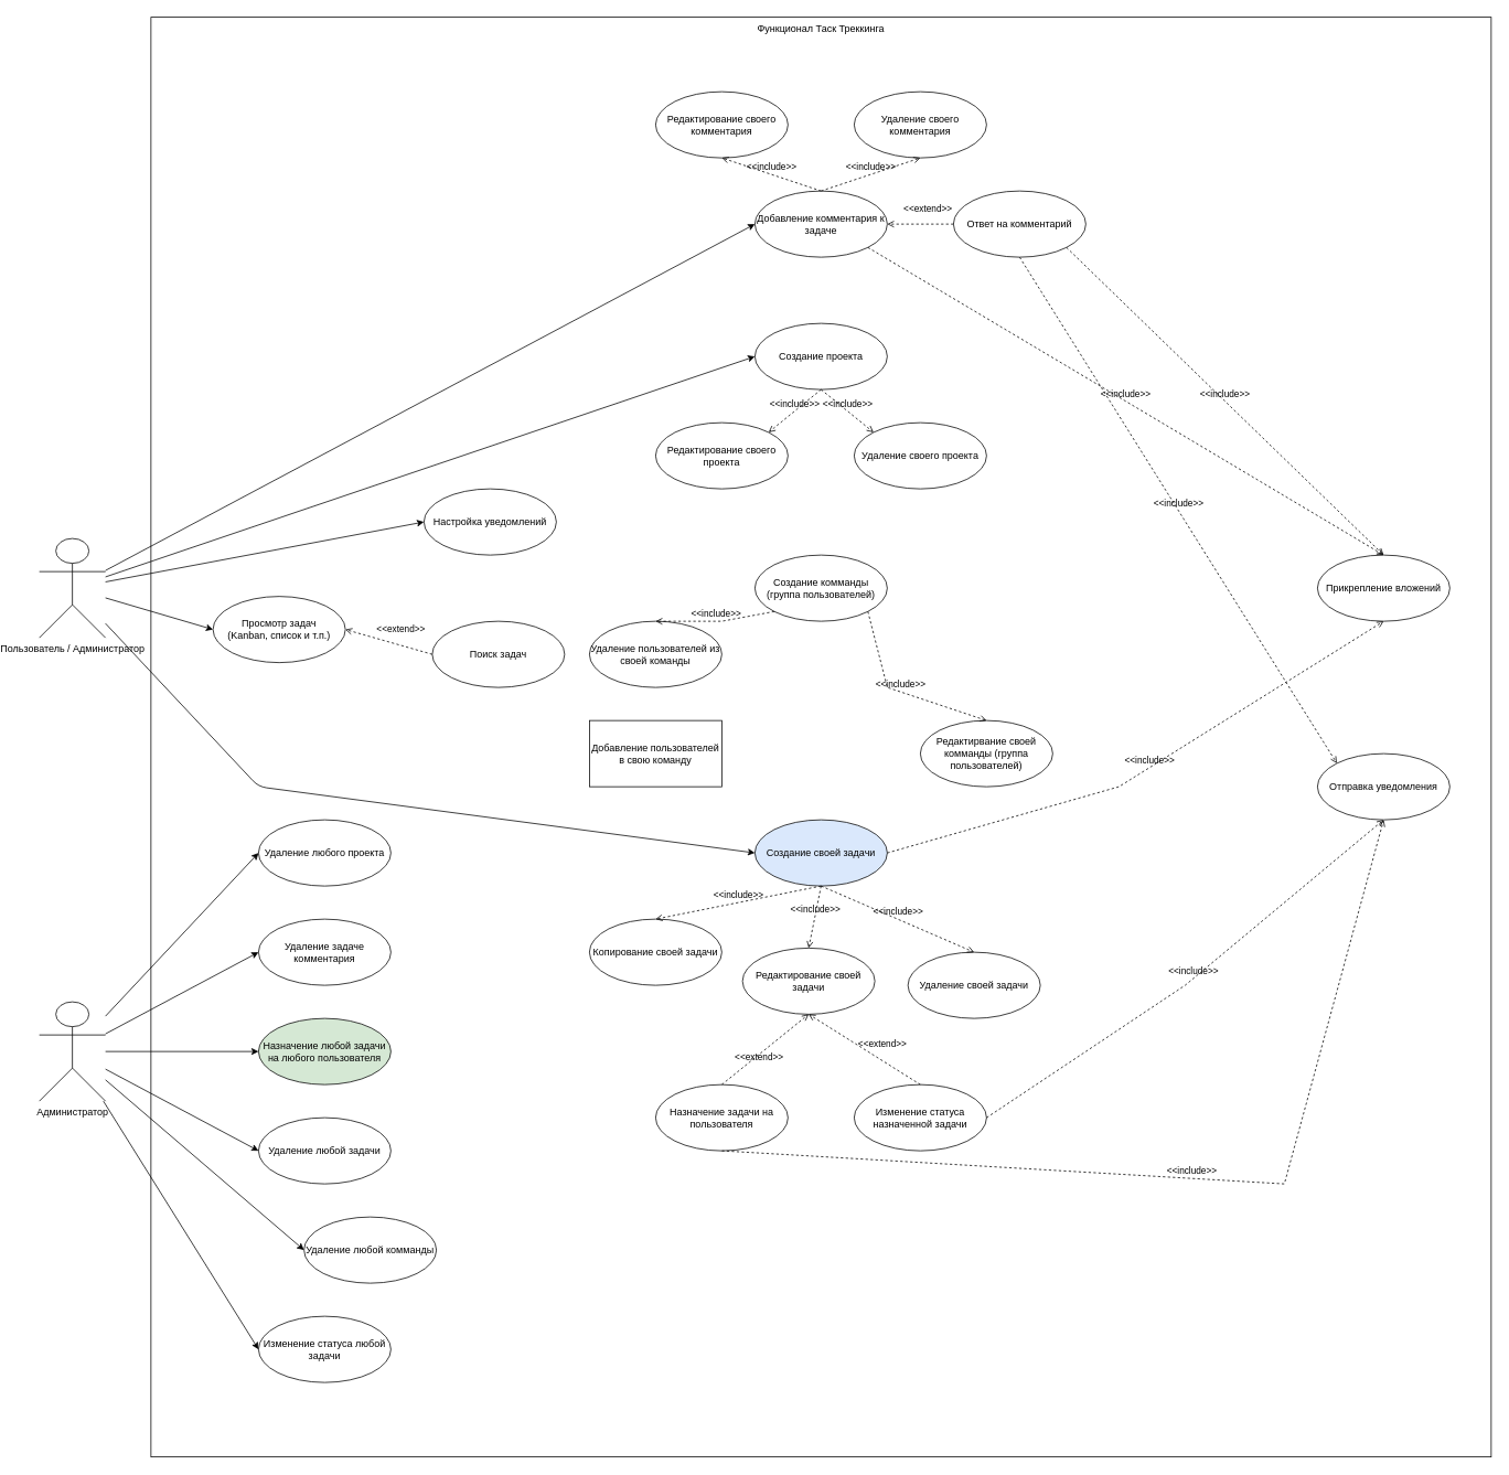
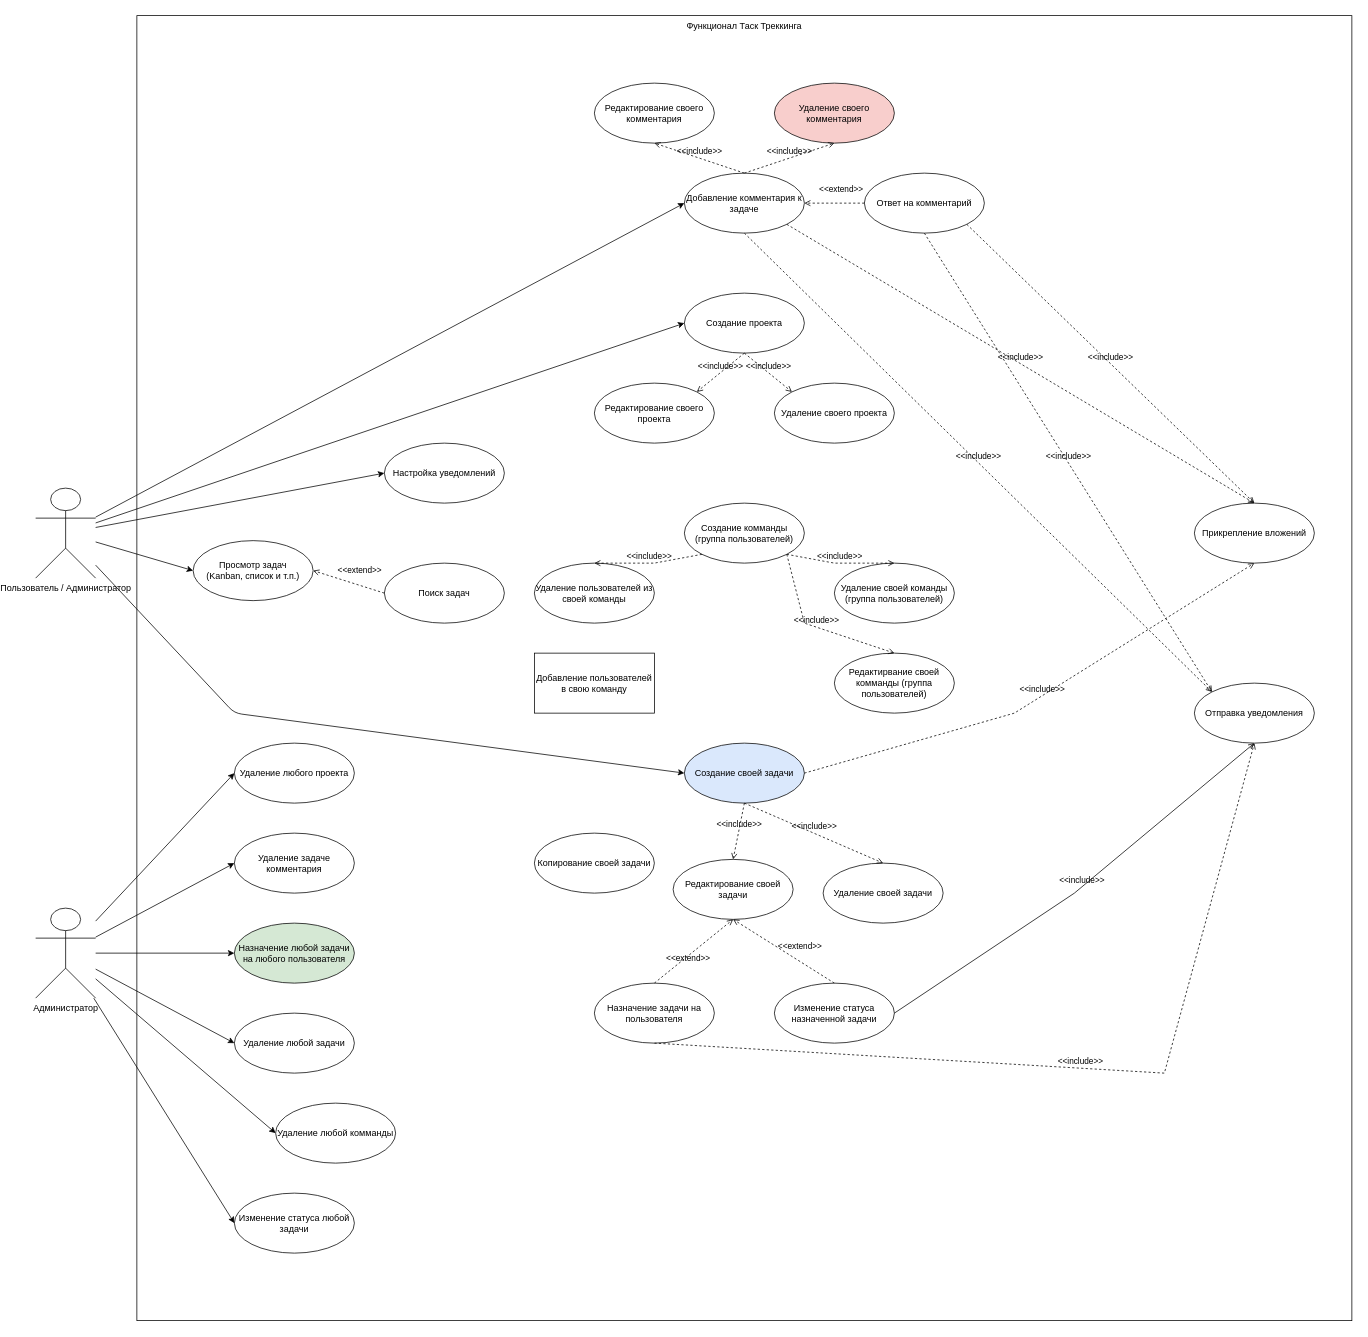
- <mxCell id="20" value="Удаление своего комментария" style="ellipse;whiteSpace=wrap;html=1;" vertex="1" parent="1"><mxGeometry x="1005" y="110" width="160" height="80" as="geometry" /></mxCell>
+ <mxCell id="20" value="Удаление своего комментария" style="ellipse;whiteSpace=wrap;html=1;fillColor=#f8cecc;" vertex="1" parent="1"><mxGeometry x="1005" y="110" width="160" height="80" as="geometry" /></mxCell>
+ <mxCell id="51" value="&amp;lt;&amp;lt;include&amp;gt;&amp;gt;" style="html=1;verticalAlign=bottom;labelBackgroundColor=none;endArrow=open;endFill=0;dashed=1;rounded=0;entryX=0;entryY=0;entryDx=0;entryDy=0;exitX=0.5;exitY=1;exitDx=0;exitDy=0;" edge="1" parent="1" source="18" target="22"><mxGeometry x="0.001" width="160" relative="1" as="geometry"><mxPoint x="1031.569" y="308.284" as="sourcePoint" /><mxPoint x="1655" y="680" as="targetPoint" /><Array as="points" /><mxPoint as="offset" /></mxGeometry></mxCell>
+ <mxCell id="33" value="&amp;lt;&amp;lt;include&amp;gt;&amp;gt;" style="html=1;verticalAlign=bottom;labelBackgroundColor=none;endArrow=open;endFill=0;dashed=1;rounded=0;entryX=0.5;entryY=0;entryDx=0;entryDy=0;exitX=1;exitY=1;exitDx=0;exitDy=0;" edge="1" parent="1" source="25" target="29"><mxGeometry width="160" relative="1" as="geometry"><mxPoint x="975" y="760" as="sourcePoint" /><mxPoint x="935" y="800" as="targetPoint" /><Array as="points"><mxPoint x="1085" y="750" /></Array></mxGeometry></mxCell>
- <mxCell id="16" value="Поиск задач" style="ellipse;whiteSpace=wrap;html=1;" vertex="1" parent="1"><mxGeometry x="495" y="750" width="160" height="80" as="geometry" /></mxCell>
+ <mxCell id="16" value="Поиск задач" style="ellipse;whiteSpace=wrap;html=1;" vertex="1" parent="1"><mxGeometry x="485" y="750" width="160" height="80" as="geometry" /></mxCell>
+ <mxCell id="29" value="Удаление своей команды (группа пользователей)" style="ellipse;whiteSpace=wrap;html=1;" vertex="1" parent="1"><mxGeometry x="1085" y="750" width="160" height="80" as="geometry" /></mxCell>
- <mxCell id="40" value="&amp;lt;&amp;lt;include&amp;gt;&amp;gt;" style="html=1;verticalAlign=bottom;labelBackgroundColor=none;endArrow=open;endFill=0;dashed=1;rounded=0;exitX=0.5;exitY=1;exitDx=0;exitDy=0;entryX=0.5;entryY=0;entryDx=0;entryDy=0;" edge="1" parent="1" source="9" target="10"><mxGeometry width="160" relative="1" as="geometry"><mxPoint x="975" y="1080" as="sourcePoint" /><mxPoint x="1175" y="1155" as="targetPoint" /><Array as="points" /></mxGeometry></mxCell>
- <mxCell id="49" value="&amp;lt;&amp;lt;include&amp;gt;&amp;gt;" style="html=1;verticalAlign=bottom;labelBackgroundColor=none;endArrow=open;endFill=0;dashed=1;rounded=0;entryX=0.5;entryY=1;entryDx=0;entryDy=0;exitX=1;exitY=0.5;exitDx=0;exitDy=0;" edge="1" parent="1" source="14" target="22"><mxGeometry x="0.001" width="160" relative="1" as="geometry"><mxPoint x="1055" y="1040" as="sourcePoint" /><mxPoint x="1655" y="760" as="targetPoint" /><Array as="points"><mxPoint x="1405" y="1190" /></Array><mxPoint as="offset" /></mxGeometry></mxCell>
+ <mxCell id="49" value="&amp;lt;&amp;lt;include&amp;gt;&amp;gt;" style="html=1;verticalAlign=bottom;labelBackgroundColor=none;endArrow=open;endFill=0;dashed=0;rounded=0;entryX=0.5;entryY=1;entryDx=0;entryDy=0;exitX=1;exitY=0.5;exitDx=0;exitDy=0;" edge="1" parent="1" source="14" target="22"><mxGeometry x="0.001" width="160" relative="1" as="geometry"><mxPoint x="1055" y="1040" as="sourcePoint" /><mxPoint x="1655" y="760" as="targetPoint" /><Array as="points"><mxPoint x="1405" y="1190" /></Array><mxPoint as="offset" /></mxGeometry></mxCell>
